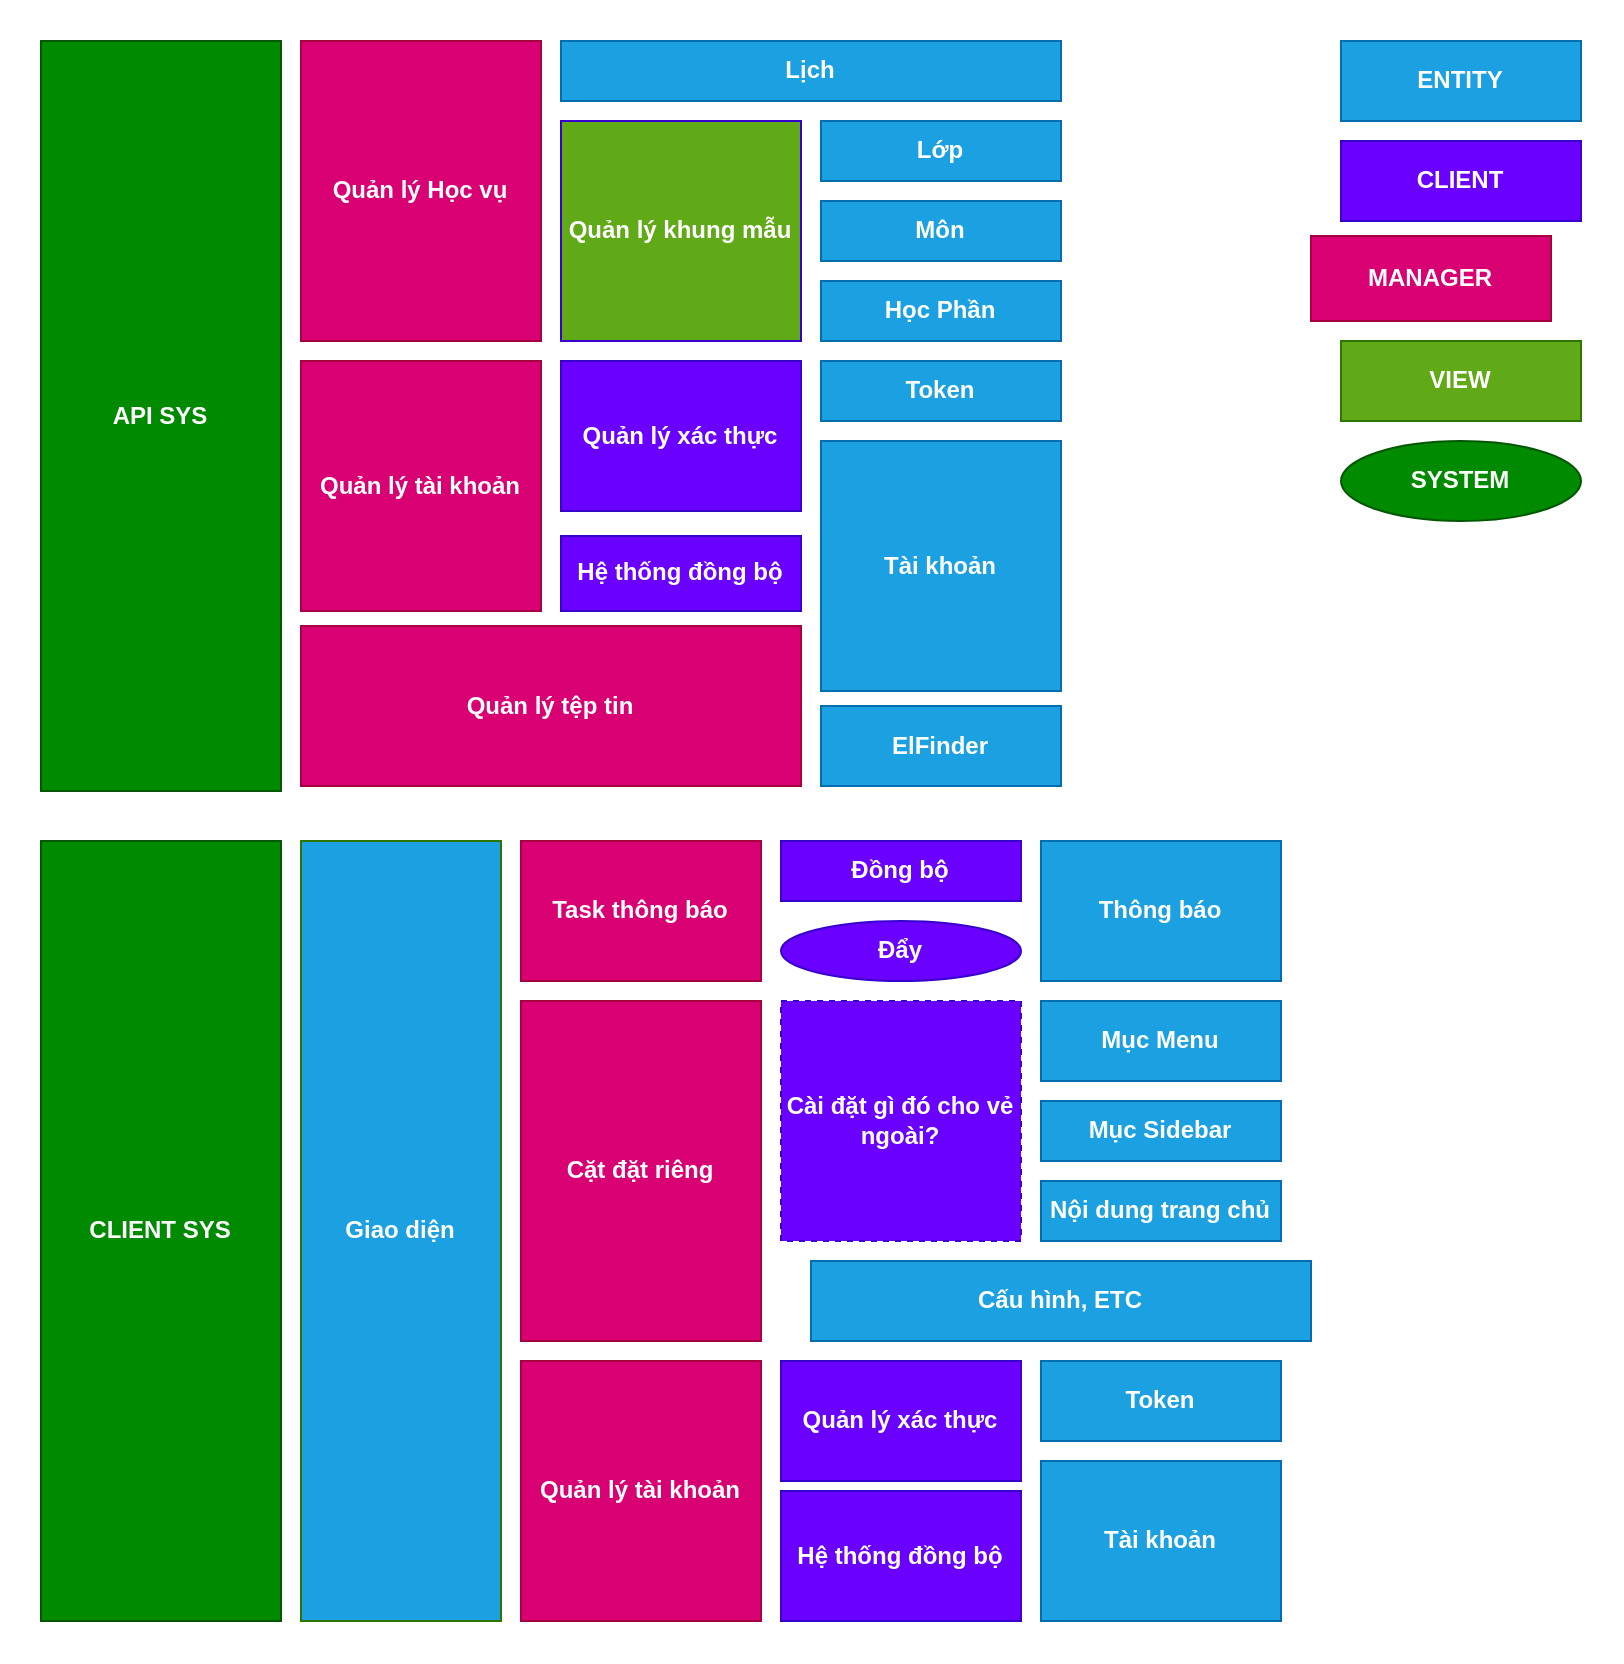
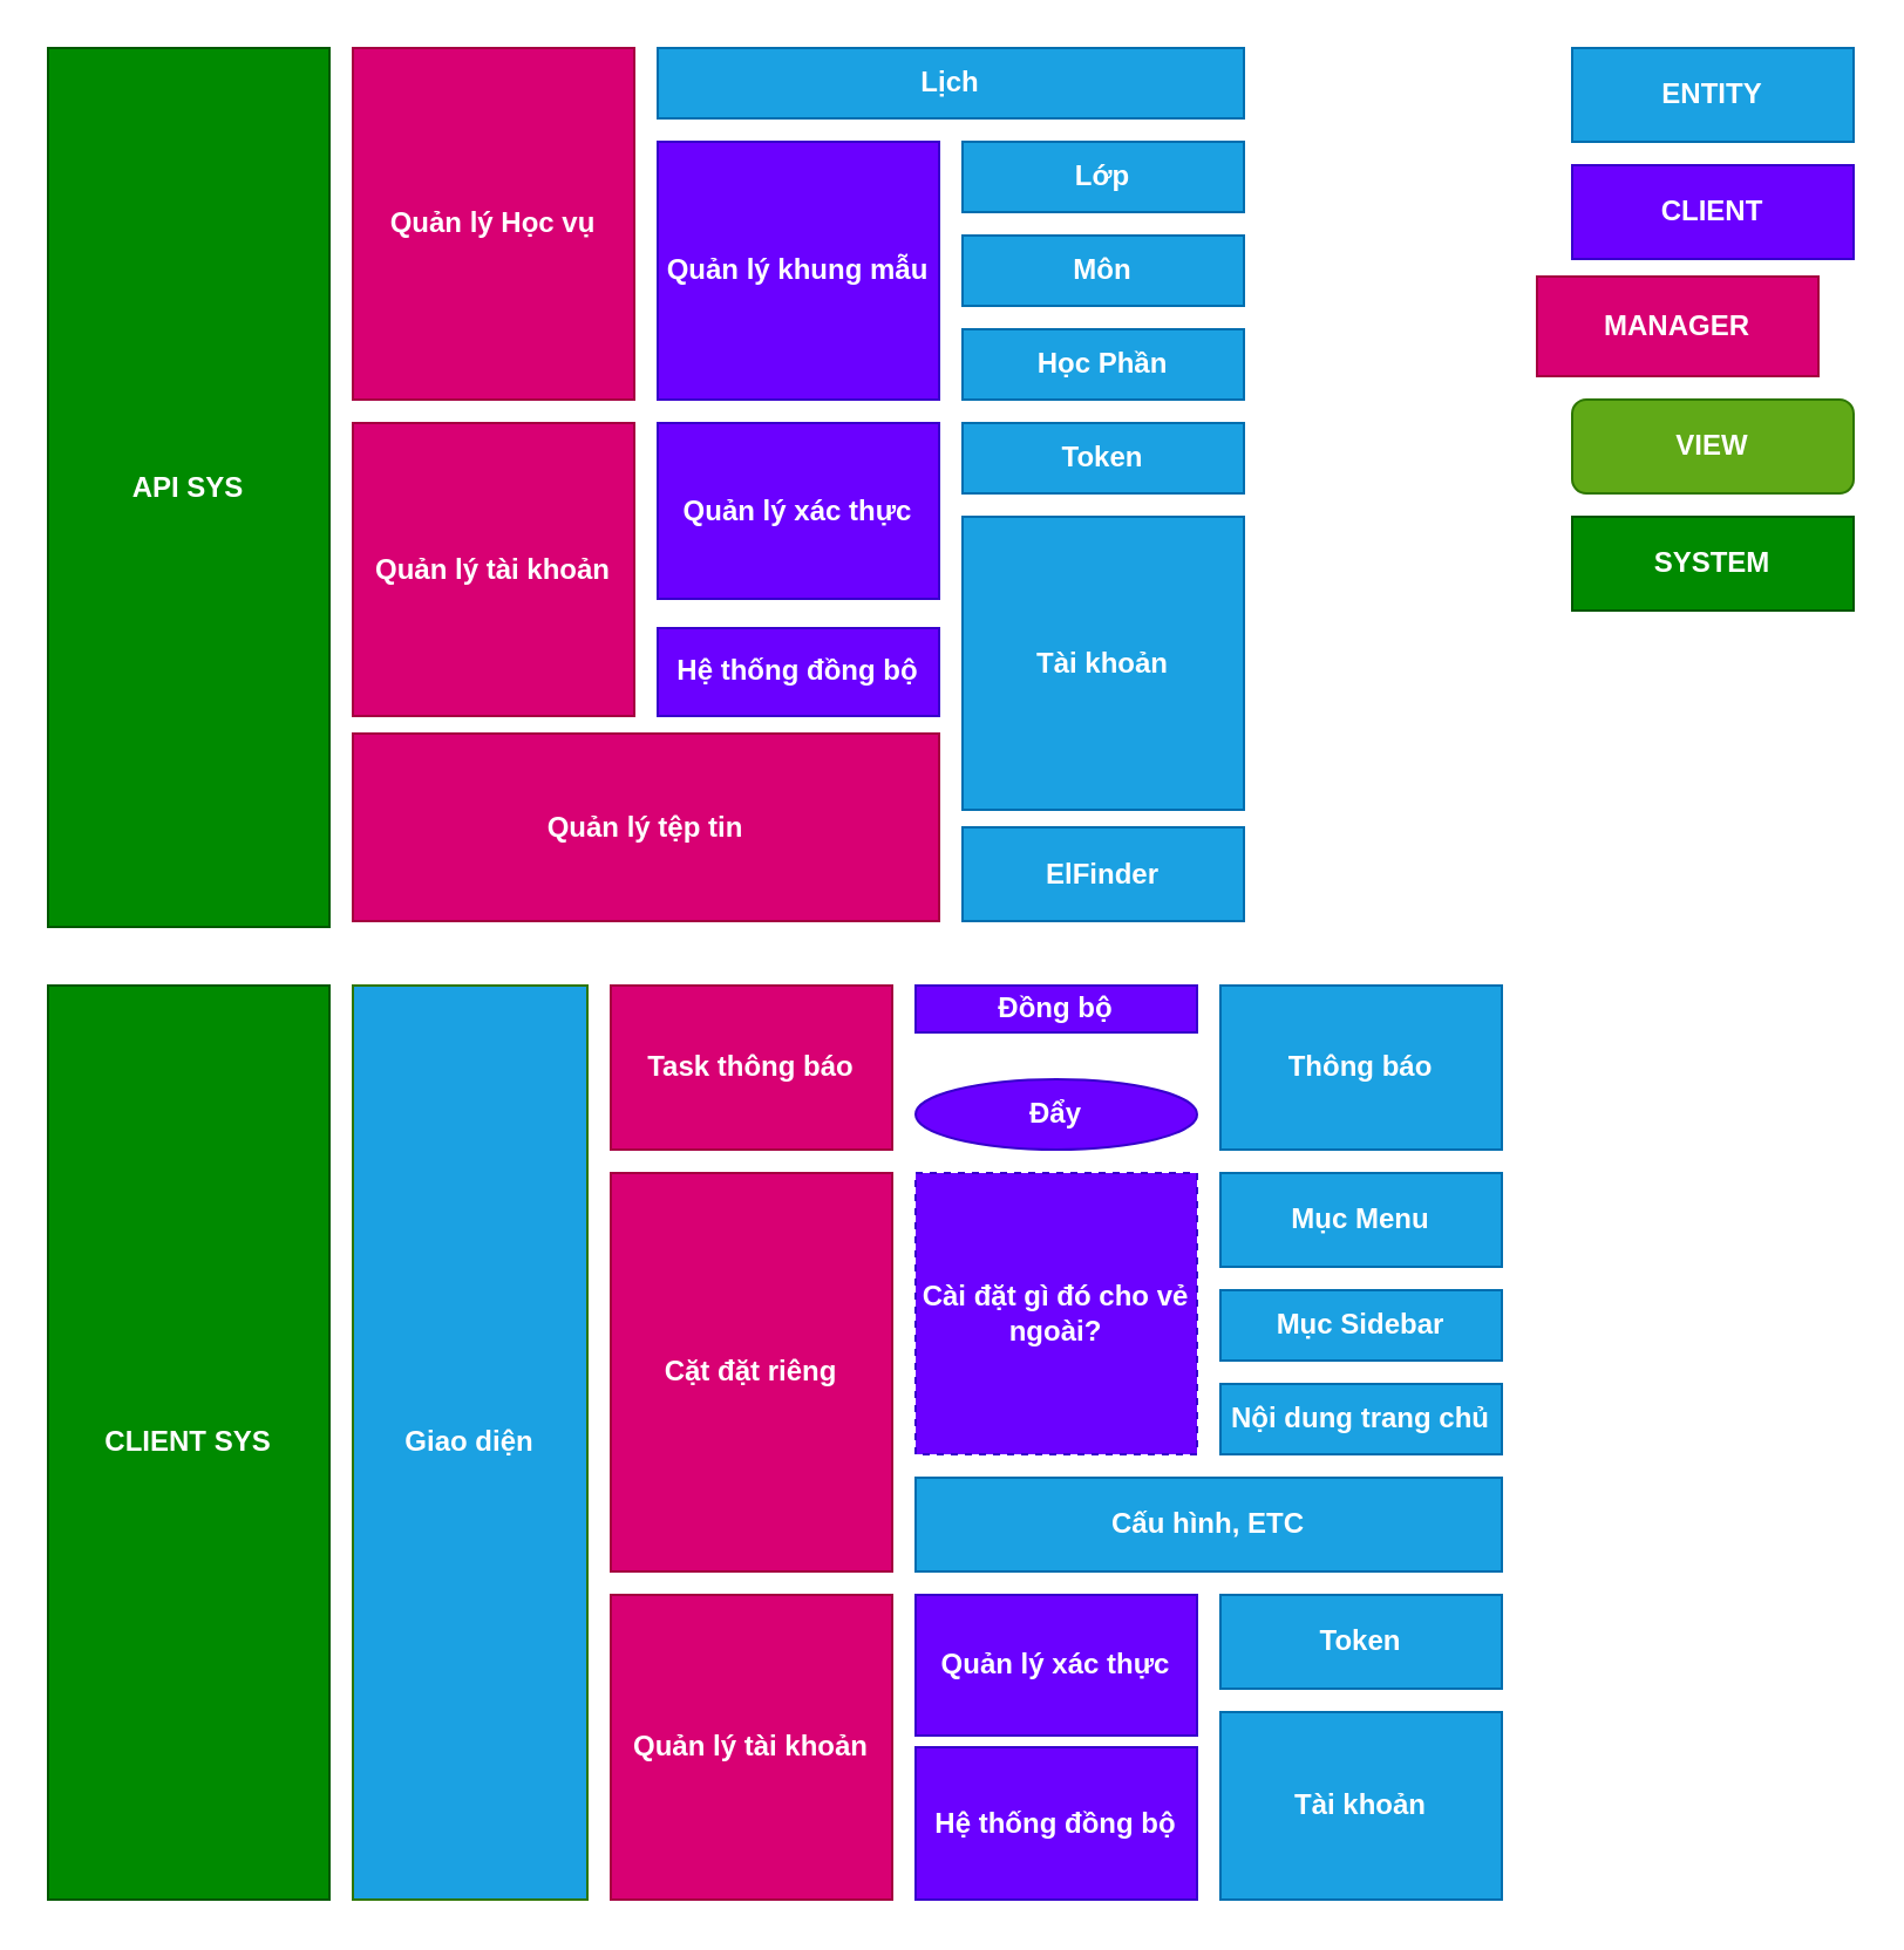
- <mxCell id="20" value="Quản lý khung mẫu" style="rounded=0;whiteSpace=wrap;html=1;fillColor=#60a917;fontColor=#ffffff;strokeColor=#3700CC;fontStyle=1;" vertex="1" parent="1"><mxGeometry x="280" y="60" width="120" height="110" as="geometry" /></mxCell>
+ <mxCell id="20" value="Quản lý khung mẫu" style="rounded=0;whiteSpace=wrap;html=1;fillColor=#6a00ff;fontColor=#ffffff;strokeColor=#3700CC;fontStyle=1" vertex="1" parent="1"><mxGeometry x="280" y="60" width="120" height="110" as="geometry" /></mxCell>
- <mxCell id="36" value="&lt;span&gt;VIEW&lt;/span&gt;" style="rounded=0;whiteSpace=wrap;html=1;fillColor=#60a917;fontColor=#ffffff;strokeColor=#2D7600;fontStyle=1" vertex="1" parent="1"><mxGeometry x="670" y="170" width="120" height="40" as="geometry" /></mxCell>
+ <mxCell id="36" value="&lt;span&gt;VIEW&lt;/span&gt;" style="whiteSpace=wrap;html=1;fillColor=#60a917;fontColor=#ffffff;strokeColor=#2D7600;fontStyle=1;rounded=1;" vertex="1" parent="1"><mxGeometry x="670" y="170" width="120" height="40" as="geometry" /></mxCell>
- <mxCell id="37" value="&lt;span&gt;SYSTEM&lt;/span&gt;" style="ellipse;whiteSpace=wrap;html=1;fillColor=#008a00;fontColor=#ffffff;strokeColor=#005700;fontStyle=1;" vertex="1" parent="1"><mxGeometry x="670" y="220" width="120" height="40" as="geometry" /></mxCell>
+ <mxCell id="37" value="&lt;span&gt;SYSTEM&lt;/span&gt;" style="rounded=0;whiteSpace=wrap;html=1;fillColor=#008a00;fontColor=#ffffff;strokeColor=#005700;fontStyle=1" vertex="1" parent="1"><mxGeometry x="670" y="220" width="120" height="40" as="geometry" /></mxCell>
- <mxCell id="26" value="Đồng bộ" style="rounded=0;whiteSpace=wrap;html=1;fillColor=#6a00ff;fontColor=#ffffff;strokeColor=#3700CC;fontStyle=1" vertex="1" parent="1"><mxGeometry x="390" y="420" width="120" height="30" as="geometry" /></mxCell>
+ <mxCell id="26" value="Đồng bộ" style="rounded=0;whiteSpace=wrap;html=1;fillColor=#6a00ff;fontColor=#ffffff;strokeColor=#3700CC;fontStyle=1" vertex="1" parent="1"><mxGeometry x="390" y="420" width="120" height="20" as="geometry" /></mxCell>
- <mxCell id="31" value="Cấu hình, ETC" style="rounded=0;whiteSpace=wrap;html=1;fillColor=#1ba1e2;fontColor=#ffffff;strokeColor=#006EAF;fontStyle=1" vertex="1" parent="1"><mxGeometry x="405" y="630" width="250" height="40" as="geometry" /></mxCell>
+ <mxCell id="31" value="Cấu hình, ETC" style="rounded=0;whiteSpace=wrap;html=1;fillColor=#1ba1e2;fontColor=#ffffff;strokeColor=#006EAF;fontStyle=1" vertex="1" parent="1"><mxGeometry x="390" y="630" width="250" height="40" as="geometry" /></mxCell>
